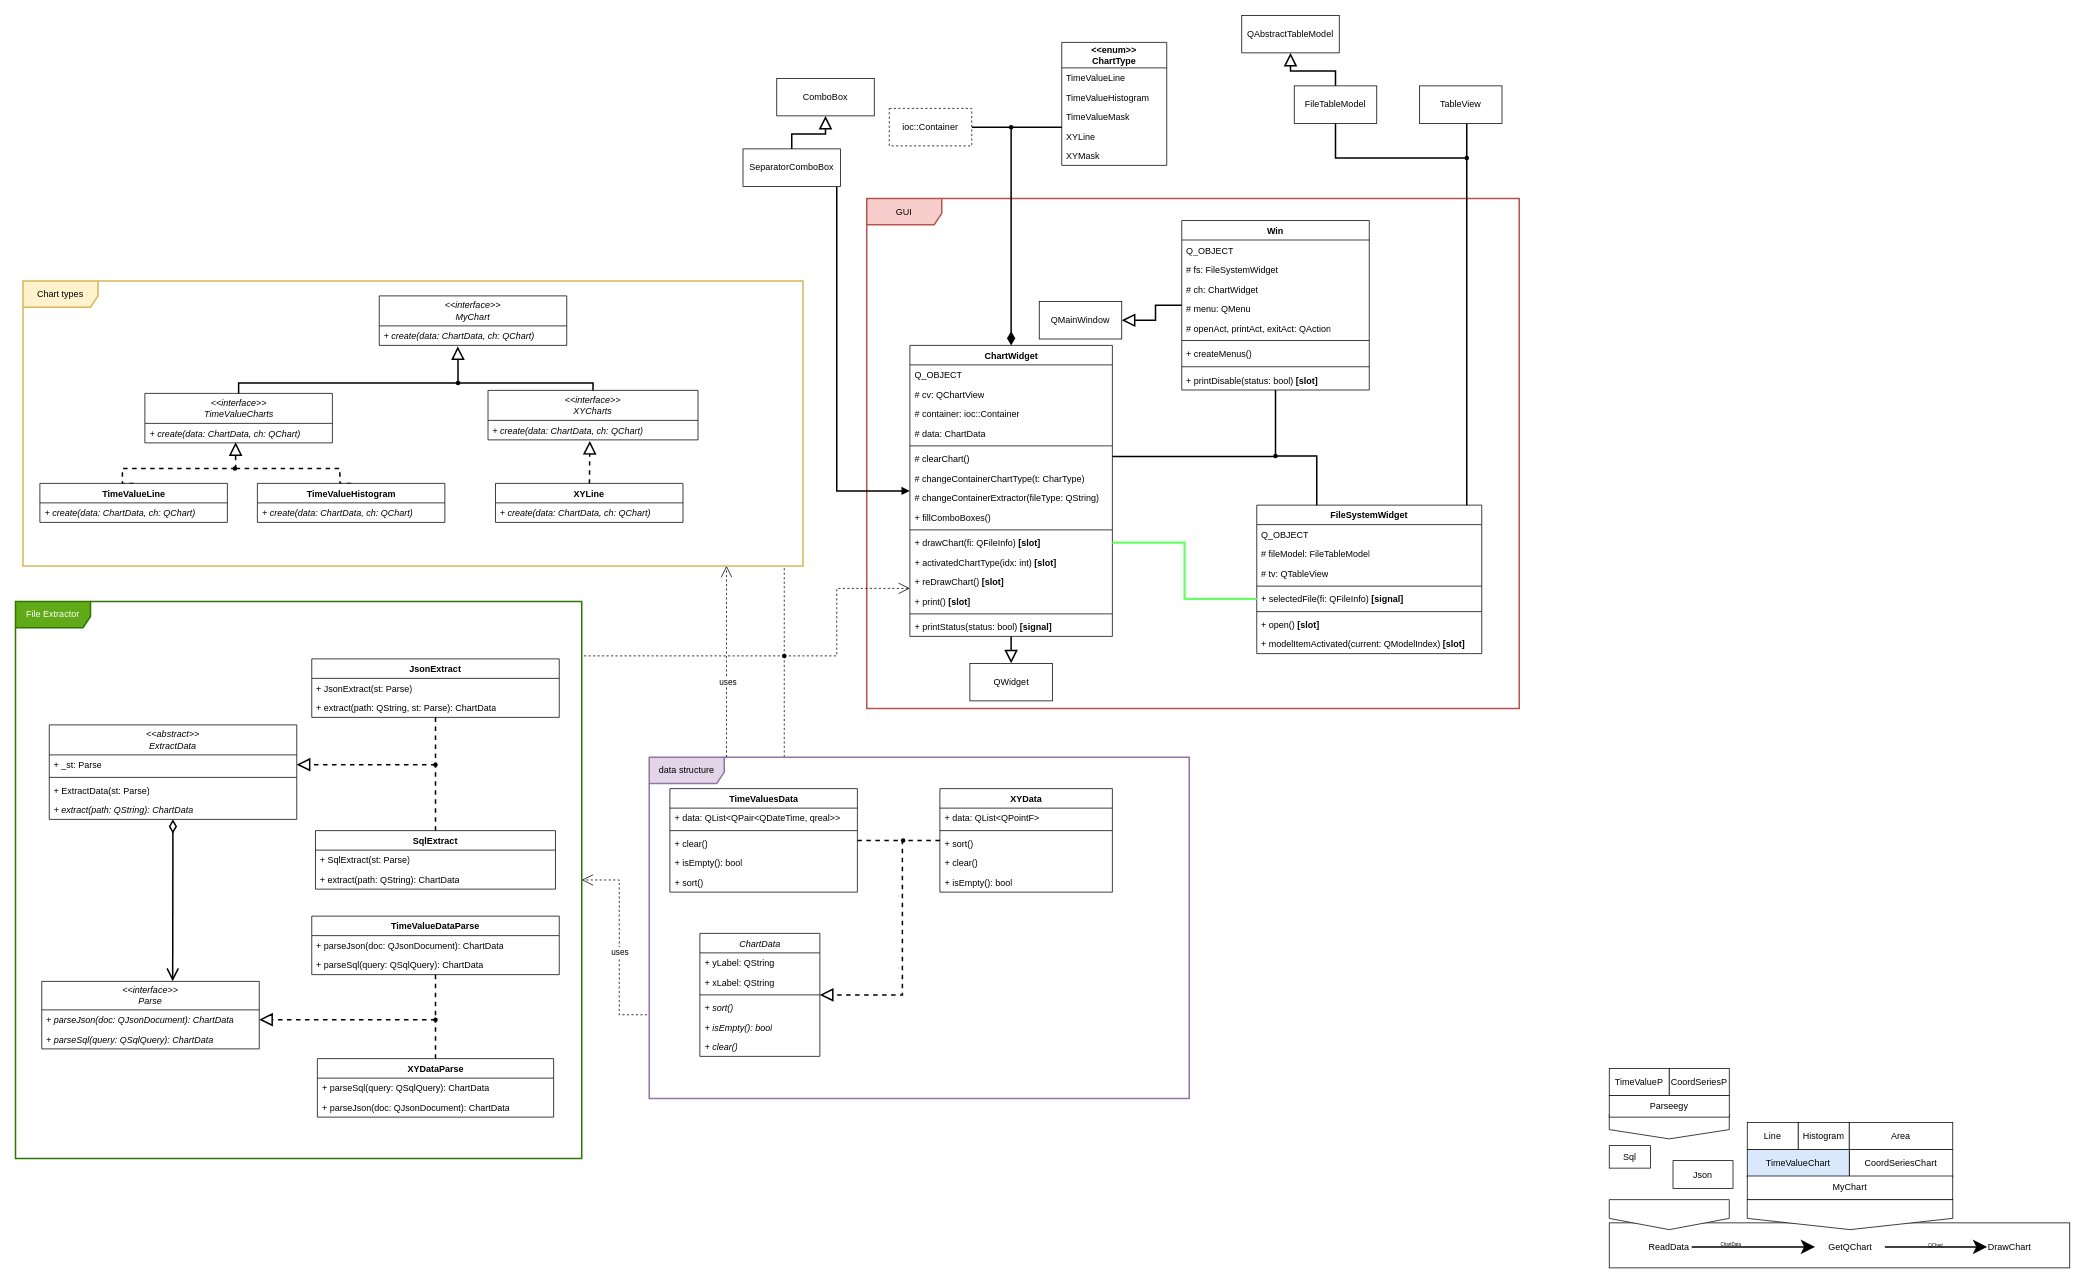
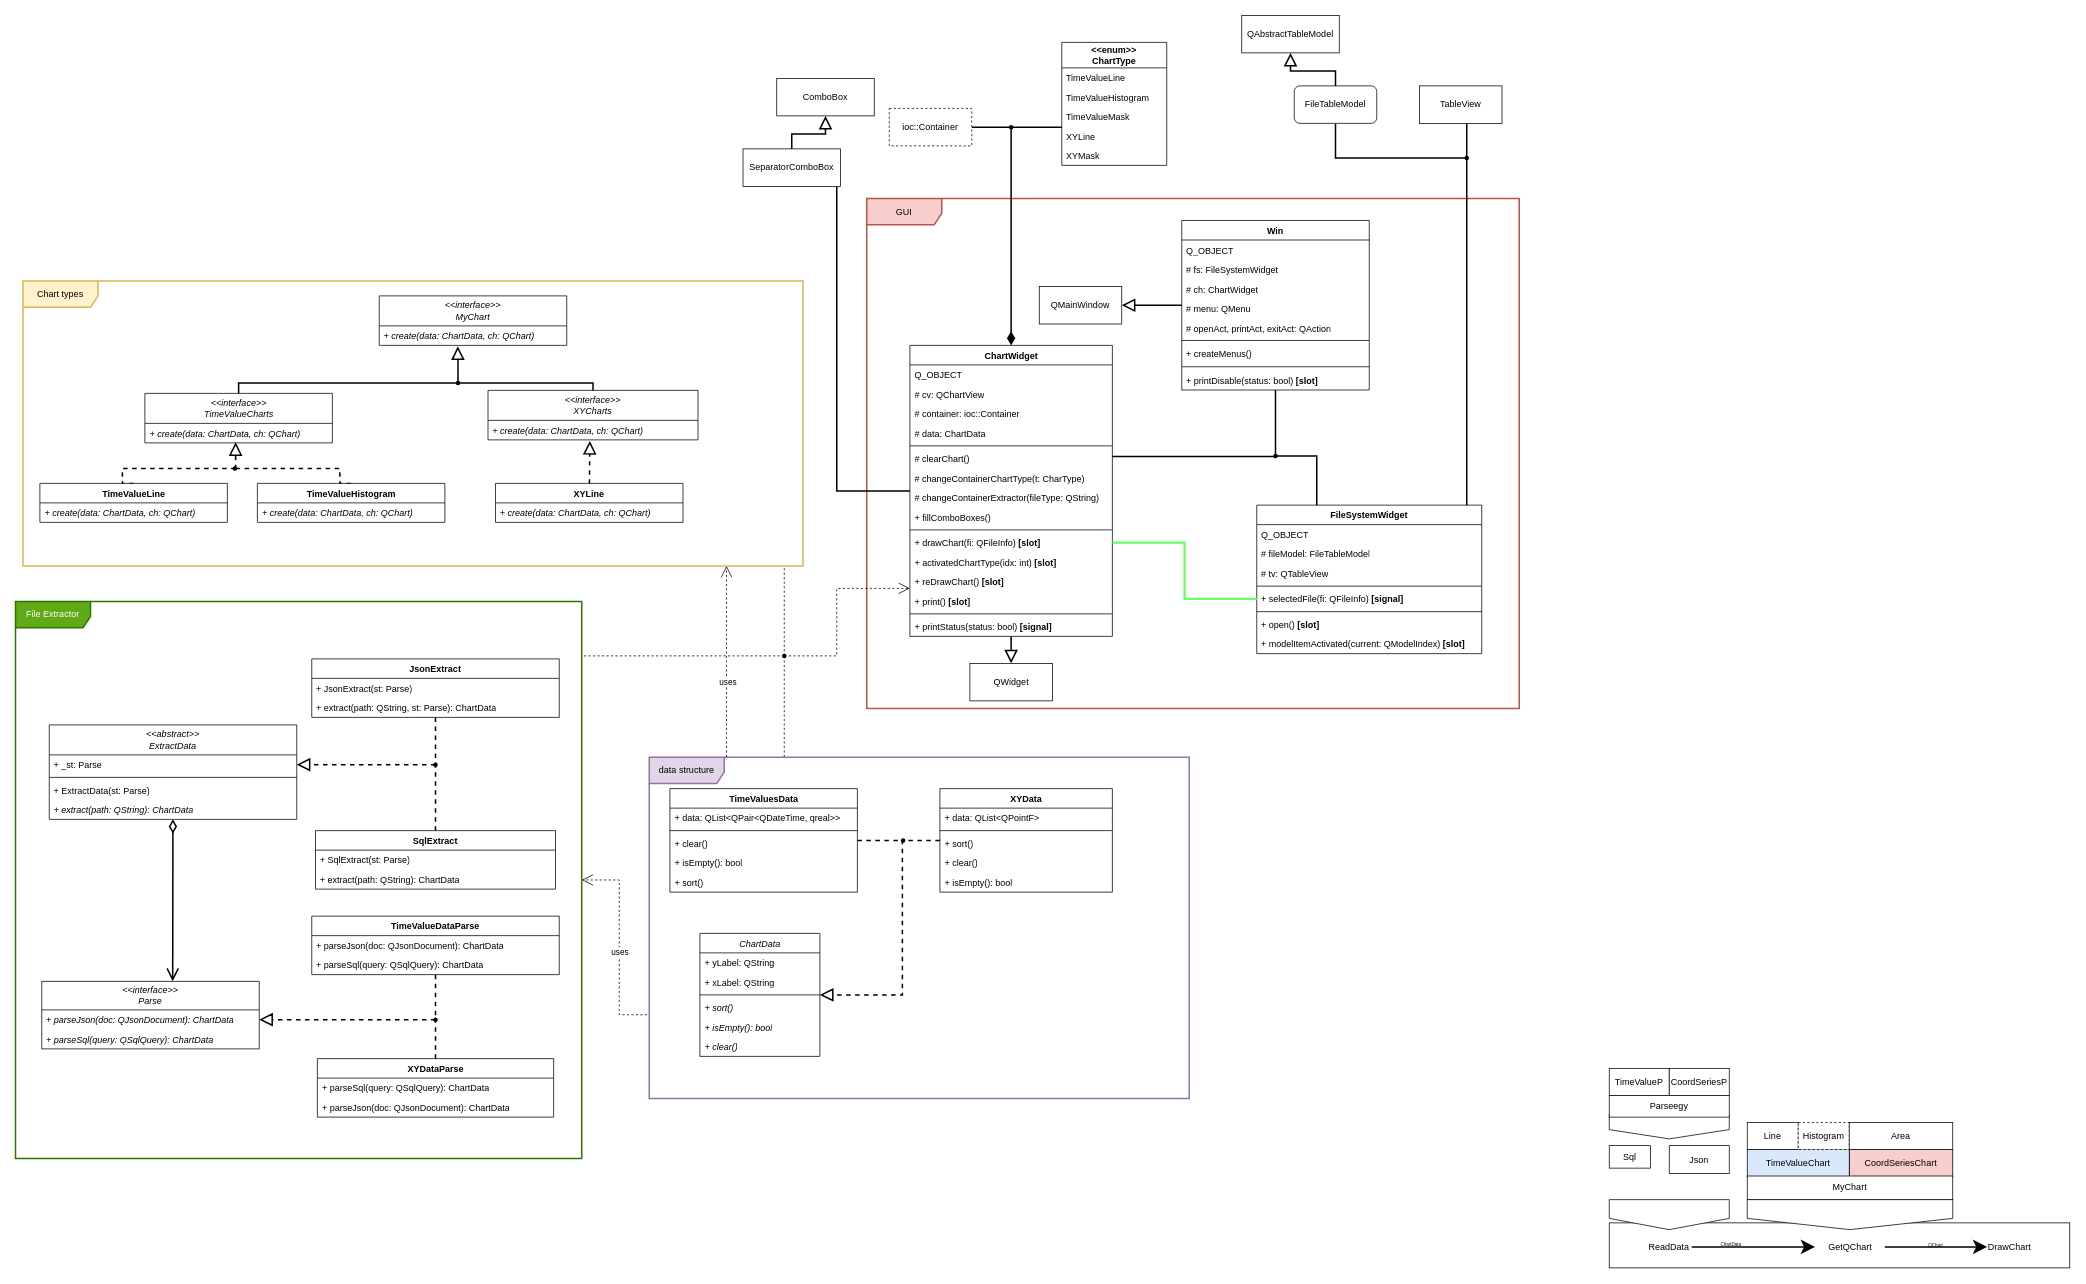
- <mxCell id="146" value="FileTableModel" style="html=1;whiteSpace=wrap;" parent="1" vertex="1"><mxGeometry x="1725" y="114" width="110" height="50" as="geometry" /></mxCell>
+ <mxCell id="146" value="FileTableModel" style="html=1;whiteSpace=wrap;rounded=1;" parent="1" vertex="1"><mxGeometry x="1725" y="114" width="110" height="50" as="geometry" /></mxCell>
- <mxCell id="142" value="QMainWindow" style="html=1;whiteSpace=wrap;" parent="1" vertex="1"><mxGeometry x="1385" y="401.5" width="110" height="50" as="geometry" /></mxCell>
+ <mxCell id="142" value="QMainWindow" style="html=1;whiteSpace=wrap;" parent="1" vertex="1"><mxGeometry x="1385" y="381.5" width="110" height="50" as="geometry" /></mxCell>
- <mxCell id="148" style="edgeStyle=orthogonalEdgeStyle;rounded=0;orthogonalLoop=1;jettySize=auto;html=1;strokeWidth=2;endArrow=block;startFill=0;" parent="1" source="149" target="125" edge="1"><mxGeometry relative="1" as="geometry"><Array as="points"><mxPoint x="1115" y="654" /></Array></mxGeometry></mxCell>
+ <mxCell id="148" style="edgeStyle=orthogonalEdgeStyle;rounded=0;orthogonalLoop=1;jettySize=auto;html=1;strokeWidth=2;endArrow=none;startFill=0;" parent="1" source="149" target="125" edge="1"><mxGeometry relative="1" as="geometry"><Array as="points"><mxPoint x="1115" y="654" /></Array></mxGeometry></mxCell>
- <mxCell id="70" value="Histogram" style="rounded=0;whiteSpace=wrap;html=1;" parent="1" vertex="1"><mxGeometry x="2397" y="1496.25" width="68" height="36" as="geometry" /></mxCell>
+ <mxCell id="70" value="Histogram" style="rounded=0;whiteSpace=wrap;html=1;dashed=1;" parent="1" vertex="1"><mxGeometry x="2397" y="1496.25" width="68" height="36" as="geometry" /></mxCell>
- <mxCell id="67" value="CoordSeriesChart" style="rounded=0;whiteSpace=wrap;html=1;" parent="1" vertex="1"><mxGeometry x="2465" y="1532.25" width="138" height="37" as="geometry" /></mxCell>
+ <mxCell id="67" value="CoordSeriesChart" style="rounded=0;whiteSpace=wrap;html=1;fillColor=#f8cecc;" parent="1" vertex="1"><mxGeometry x="2465" y="1532.25" width="138" height="37" as="geometry" /></mxCell>
- <mxCell id="60" value="Json" style="rounded=0;whiteSpace=wrap;html=1;" parent="1" vertex="1"><mxGeometry x="2230" y="1547" width="80" height="37" as="geometry" /></mxCell>
+ <mxCell id="60" value="Json" style="rounded=0;whiteSpace=wrap;html=1;" parent="1" vertex="1"><mxGeometry x="2225" y="1527" width="80" height="37" as="geometry" /></mxCell>
